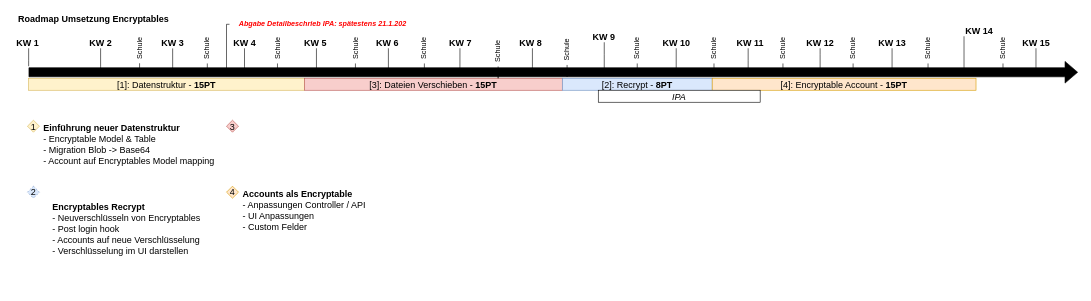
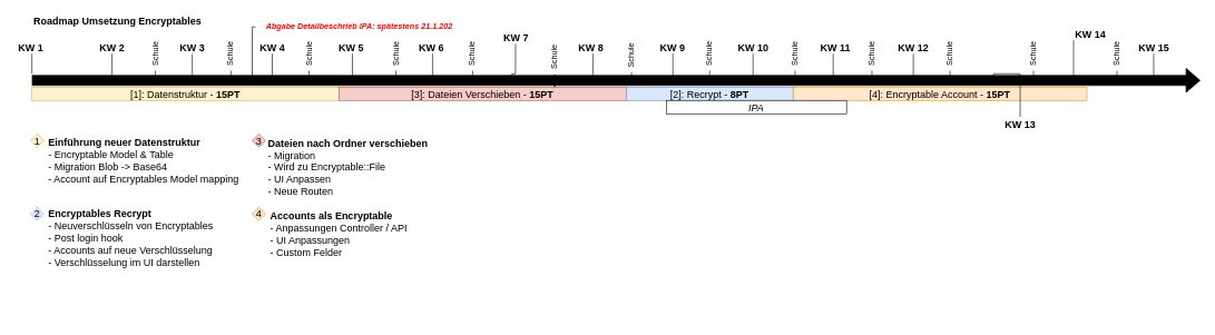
- <mxCell id="22" value="&lt;b style=&quot;font-size: 15px;&quot;&gt;Roadmap Umsetzung Encryptables&lt;/b&gt;" style="text;html=1;align=center;verticalAlign=middle;resizable=0;points=[];autosize=1;strokeColor=none;fillColor=none;fontSize=15;" vertex="1" parent="1"><mxGeometry x="20" y="20" width="270" height="20" as="geometry" /></mxCell>
+ <mxCell id="22" value="&lt;b style=&quot;font-size: 15px;&quot;&gt;Roadmap Umsetzung Encryptables&lt;/b&gt;" style="text;html=1;align=center;verticalAlign=middle;resizable=0;points=[];autosize=1;strokeColor=none;fillColor=none;fontSize=15;" vertex="1" parent="1"><mxGeometry x="40" y="20" width="270" height="20" as="geometry" /></mxCell>
- <mxCell id="38" value="KW&amp;nbsp;9" style="text;html=1;align=center;verticalAlign=middle;resizable=0;points=[];autosize=1;fontStyle=1;fontSize=15;" vertex="1" parent="1"><mxGeometry x="981" y="49.97" width="50" height="20" as="geometry" /></mxCell>
+ <mxCell id="38" value="KW&amp;nbsp;9" style="text;html=1;align=center;verticalAlign=middle;resizable=0;points=[];autosize=1;fontStyle=1;fontSize=15;" vertex="1" parent="1"><mxGeometry x="981" y="59.97" width="50" height="20" as="geometry" /></mxCell>
- <mxCell id="5" value="&amp;nbsp;KW&amp;nbsp;7&amp;nbsp;" style="text;html=1;align=center;verticalAlign=middle;resizable=0;points=[];autosize=1;fontStyle=1;fontSize=15;" vertex="1" parent="1"><mxGeometry x="737" y="60" width="60" height="20" as="geometry" /></mxCell>
+ <mxCell id="5" value="&amp;nbsp;KW&amp;nbsp;7&amp;nbsp;" style="text;html=1;align=center;verticalAlign=middle;resizable=0;points=[];autosize=1;fontStyle=1;fontSize=15;" vertex="1" parent="1"><mxGeometry x="742" y="45" width="60" height="20" as="geometry" /></mxCell>
- <mxCell id="46" value="KW&amp;nbsp;13" style="text;html=1;align=center;verticalAlign=middle;resizable=0;points=[];autosize=1;fontStyle=1;fontSize=15;" vertex="1" parent="1"><mxGeometry x="1457" y="60" width="60" height="20" as="geometry" /></mxCell>
+ <mxCell id="46" value="KW&amp;nbsp;13" style="text;html=1;align=center;verticalAlign=middle;resizable=0;points=[];autosize=1;fontStyle=1;fontSize=15;" vertex="1" parent="1"><mxGeometry x="1497" y="175" width="60" height="20" as="geometry" /></mxCell>
+ <mxCell id="25" value="&lt;div style=&quot;font-size: 15px;&quot;&gt;&lt;b style=&quot;font-size: 15px;&quot;&gt;Dateien nach Ordner verschieben&lt;/b&gt;&lt;/div&gt;&lt;div style=&quot;font-size: 15px;&quot;&gt;- Migration&lt;/div&gt;&lt;div style=&quot;font-size: 15px;&quot;&gt;- Wird zu Encryptable::File&lt;/div&gt;&lt;div style=&quot;font-size: 15px;&quot;&gt;- UI Anpassen&lt;/div&gt;&lt;div style=&quot;font-size: 15px;&quot;&gt;- Neue Routen&lt;/div&gt;&lt;div style=&quot;font-size: 15px;&quot;&gt;&lt;/div&gt;" style="text;html=1;align=left;verticalAlign=middle;resizable=0;points=[];autosize=1;fontSize=15;" vertex="1" parent="23"><mxGeometry x="22" width="250" height="100" as="geometry" /></mxCell>
- <mxCell id="28" value="&lt;div style=&quot;font-size: 15px&quot;&gt;&lt;b style=&quot;font-size: 15px&quot;&gt;Encryptables Recrypt&lt;/b&gt;&lt;/div&gt;&lt;div style=&quot;font-size: 15px&quot;&gt;- Neuverschlüsseln von Encryptables&lt;/div&gt;&lt;div style=&quot;font-size: 15px&quot;&gt;- Post login hook&lt;/div&gt;&lt;div style=&quot;font-size: 15px&quot;&gt;- Accounts auf neue&amp;nbsp;Verschlüsselung&lt;/div&gt;&lt;div style=&quot;font-size: 15px&quot;&gt;- Verschlüsselung im UI darstellen&lt;br style=&quot;font-size: 15px&quot;&gt;&lt;br style=&quot;font-size: 15px&quot;&gt;&lt;/div&gt;&lt;div style=&quot;font-size: 15px&quot;&gt;&lt;/div&gt;" style="text;html=1;align=left;verticalAlign=middle;resizable=0;points=[];autosize=1;fontSize=15;" vertex="1" parent="26"><mxGeometry x="40" y="25" width="260" height="110" as="geometry" /></mxCell>
+ <mxCell id="28" value="&lt;div style=&quot;font-size: 15px&quot;&gt;&lt;b style=&quot;font-size: 15px&quot;&gt;Encryptables Recrypt&lt;/b&gt;&lt;/div&gt;&lt;div style=&quot;font-size: 15px&quot;&gt;- Neuverschlüsseln von Encryptables&lt;/div&gt;&lt;div style=&quot;font-size: 15px&quot;&gt;- Post login hook&lt;/div&gt;&lt;div style=&quot;font-size: 15px&quot;&gt;- Accounts auf neue&amp;nbsp;Verschlüsselung&lt;/div&gt;&lt;div style=&quot;font-size: 15px&quot;&gt;- Verschlüsselung im UI darstellen&lt;br style=&quot;font-size: 15px&quot;&gt;&lt;br style=&quot;font-size: 15px&quot;&gt;&lt;/div&gt;&lt;div style=&quot;font-size: 15px&quot;&gt;&lt;/div&gt;" style="text;html=1;align=left;verticalAlign=middle;resizable=0;points=[];autosize=1;fontSize=15;" vertex="1" parent="26"><mxGeometry x="25" width="260" height="110" as="geometry" /></mxCell>
